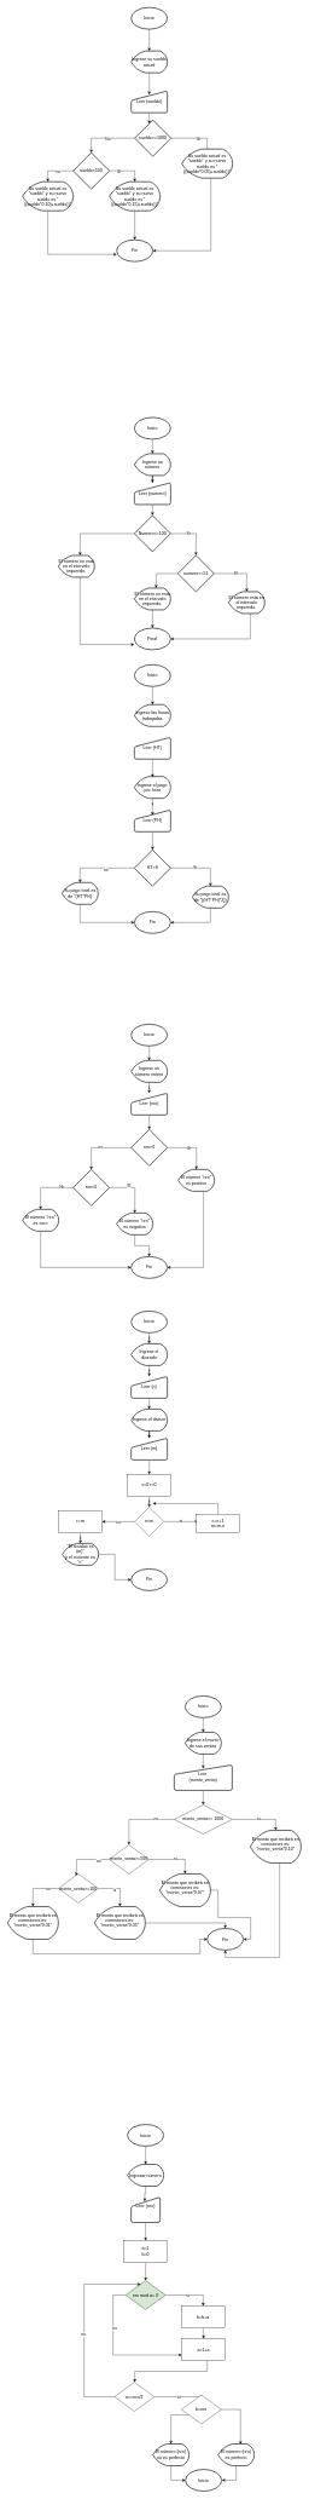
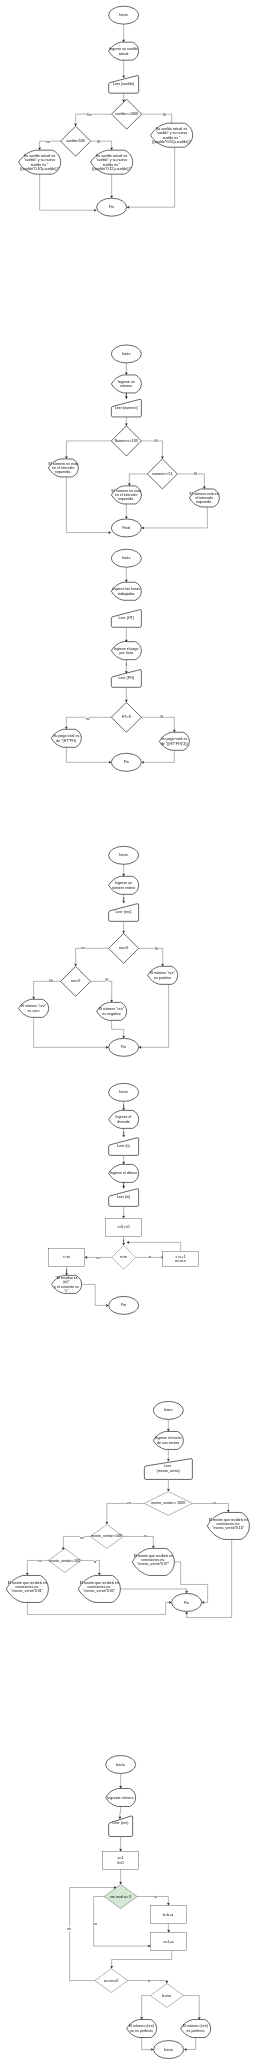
- <mxCell id="162" value="b=nro" style="rhombus;whiteSpace=wrap;html=1;" vertex="1" parent="1"><mxGeometry x="500" y="6595" width="110" height="80" as="geometry" /></mxCell>
+ <mxCell id="162" value="b=nro" style="rhombus;whiteSpace=wrap;html=1;" vertex="1" parent="1"><mxGeometry x="500" y="6610" width="110" height="80" as="geometry" /></mxCell>
